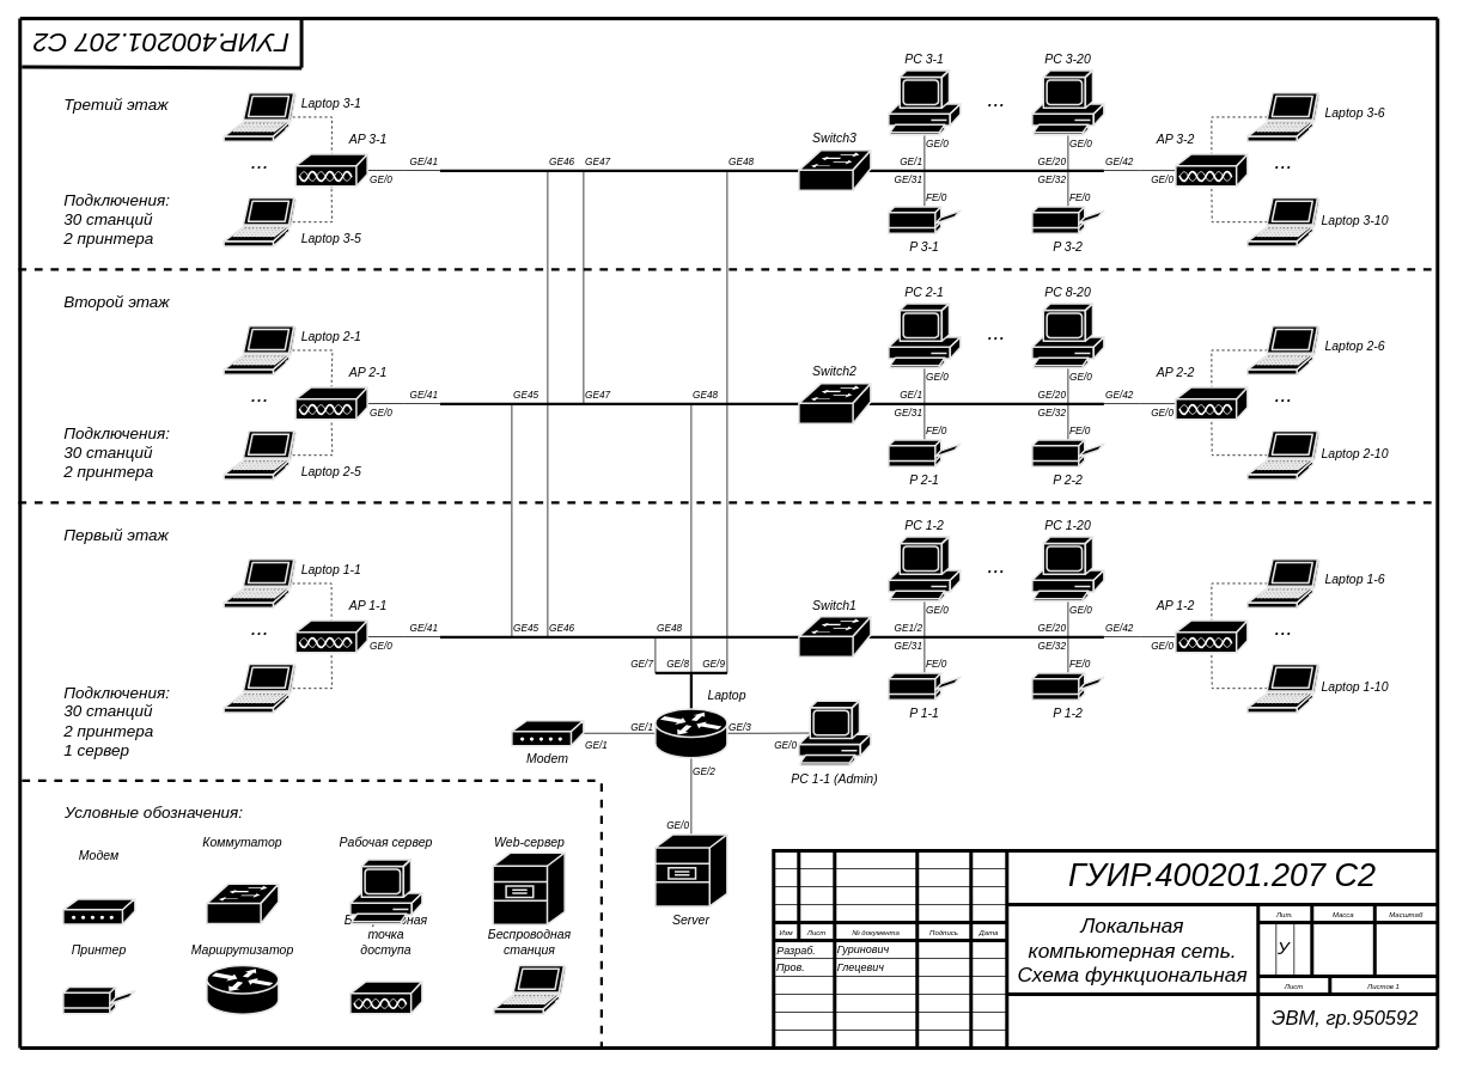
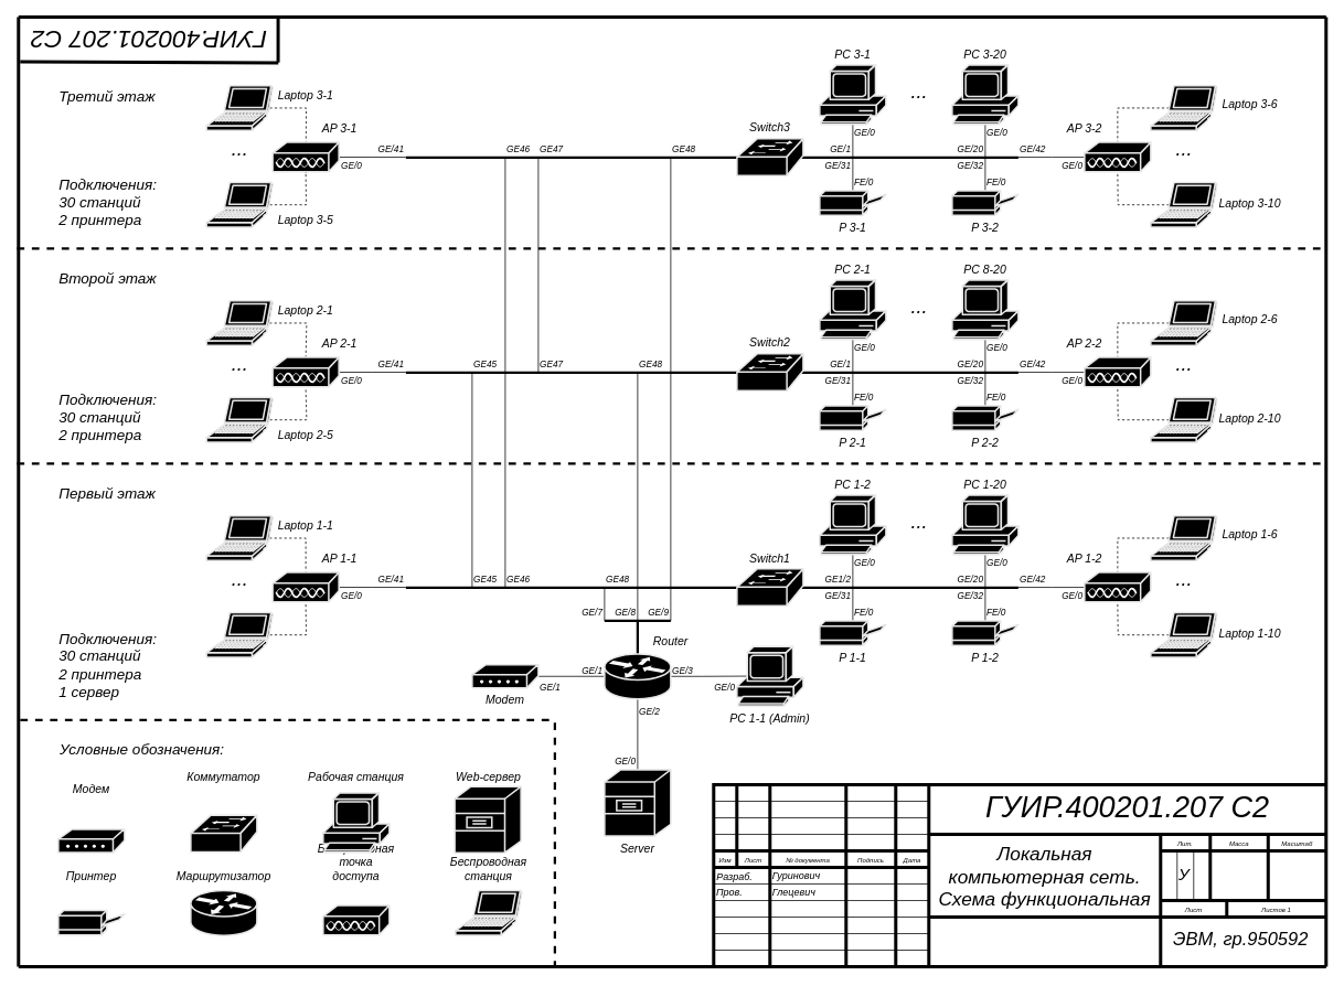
- <mxCell id="85" value="Laptop" style="text;html=1;strokeColor=none;fillColor=none;align=center;verticalAlign=middle;whiteSpace=wrap;rounded=0;dashed=1;fillStyle=auto;strokeWidth=2;fontFamily=Helvetica;fontSize=14;fontStyle=2" vertex="1" parent="42"><mxGeometry x="770" y="760" width="80" height="30" as="geometry" /></mxCell>
+ <mxCell id="85" value="Router" style="text;html=1;strokeColor=none;fillColor=none;align=center;verticalAlign=middle;whiteSpace=wrap;rounded=0;dashed=1;fillStyle=auto;strokeWidth=2;fontFamily=Helvetica;fontSize=14;fontStyle=2" vertex="1" parent="42"><mxGeometry x="770" y="760" width="80" height="30" as="geometry" /></mxCell>
- <mxCell id="82" value="Рабочая сервер" style="text;html=1;strokeColor=none;fillColor=none;align=center;verticalAlign=bottom;whiteSpace=wrap;rounded=0;dashed=1;fillStyle=auto;strokeWidth=2;fontFamily=Helvetica;fontSize=14;fontStyle=2;container=0;" vertex="1" parent="42"><mxGeometry x="370" y="920.36" width="120" height="30" as="geometry" /></mxCell>
+ <mxCell id="82" value="Рабочая станция" style="text;html=1;strokeColor=none;fillColor=none;align=center;verticalAlign=bottom;whiteSpace=wrap;rounded=0;dashed=1;fillStyle=auto;strokeWidth=2;fontFamily=Helvetica;fontSize=14;fontStyle=2;container=0;" vertex="1" parent="42"><mxGeometry x="370" y="920.36" width="120" height="30" as="geometry" /></mxCell>
